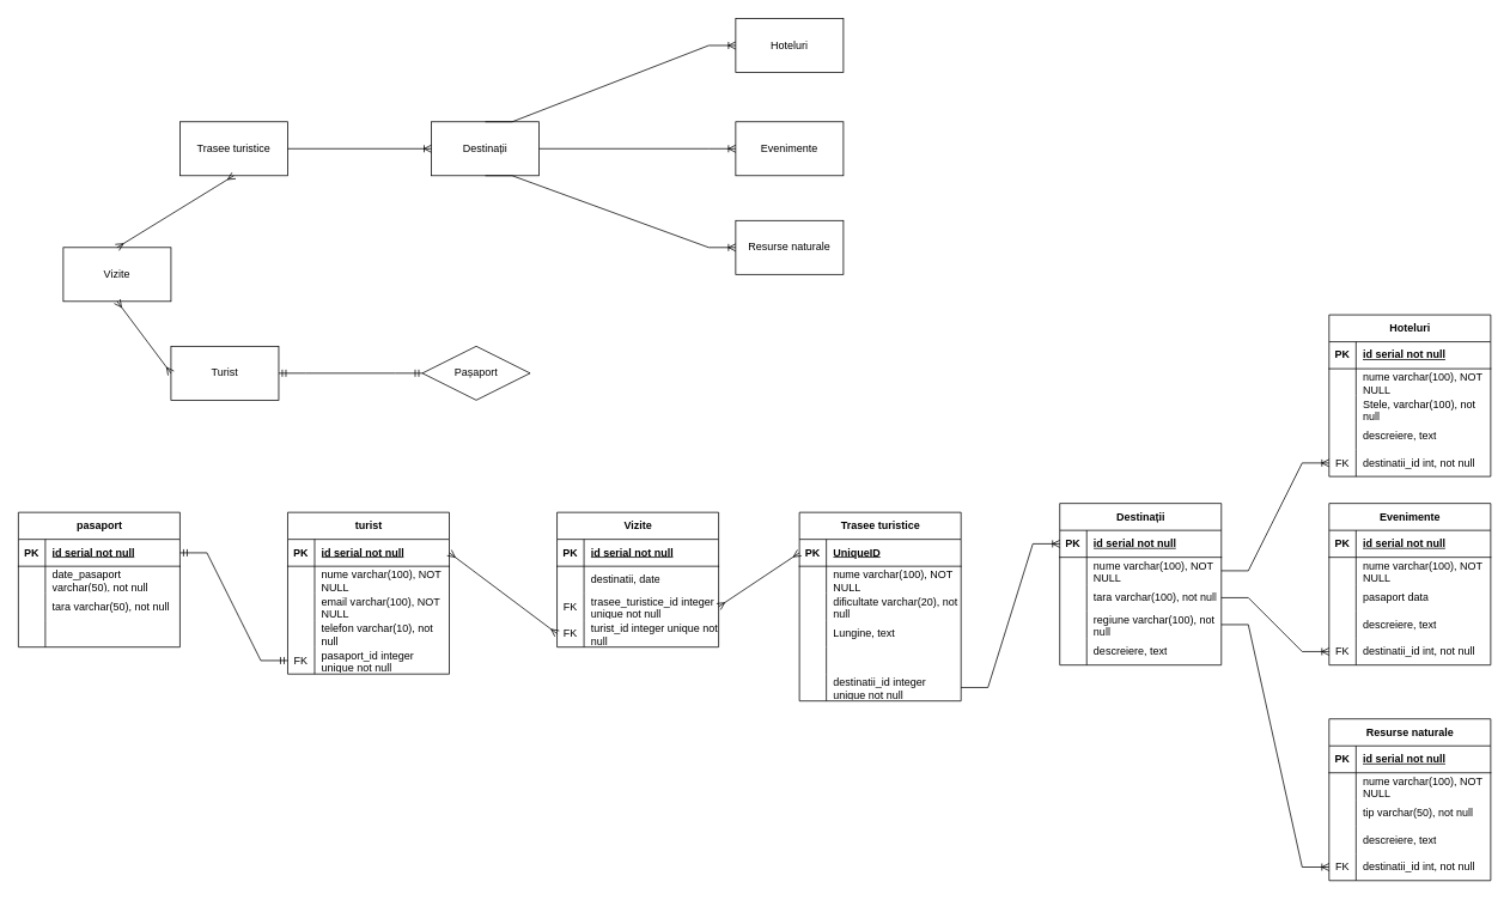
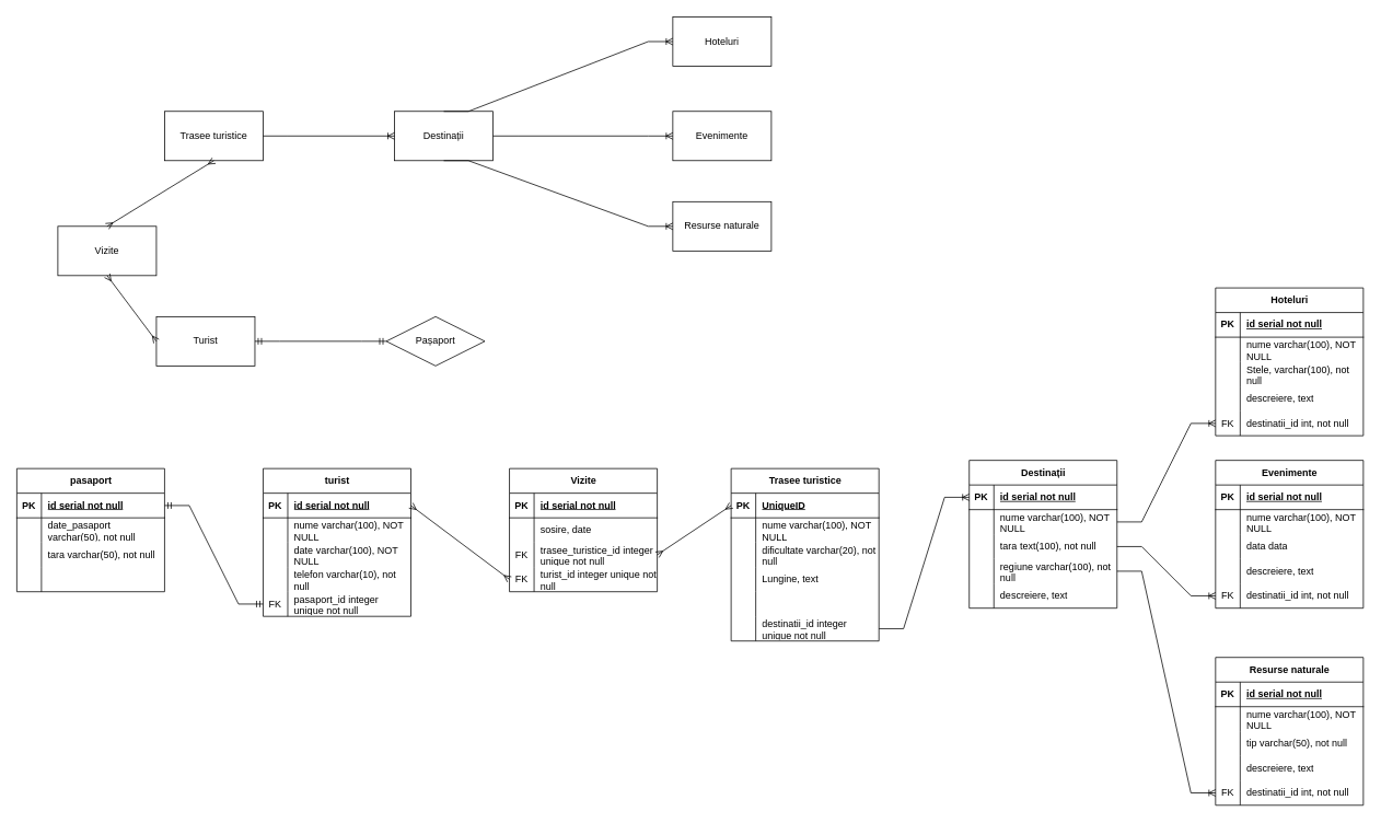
- <mxCell id="21" value="destinatii, date" style="shape=partialRectangle;connectable=0;fillColor=none;top=0;left=0;bottom=0;right=0;align=left;spacingLeft=6;overflow=hidden;whiteSpace=wrap;html=1;" parent="19" vertex="1"><mxGeometry x="30" width="150" height="30" as="geometry"><mxRectangle width="150" height="30" as="alternateBounds" /></mxGeometry></mxCell>
+ <mxCell id="21" value="sosire, date" style="shape=partialRectangle;connectable=0;fillColor=none;top=0;left=0;bottom=0;right=0;align=left;spacingLeft=6;overflow=hidden;whiteSpace=wrap;html=1;" parent="19" vertex="1"><mxGeometry x="30" width="150" height="30" as="geometry"><mxRectangle width="150" height="30" as="alternateBounds" /></mxGeometry></mxCell>
- <mxCell id="37" value="tara varchar(100), not null" style="shape=partialRectangle;connectable=0;fillColor=none;top=0;left=0;bottom=0;right=0;align=left;spacingLeft=6;overflow=hidden;whiteSpace=wrap;html=1;" parent="35" vertex="1"><mxGeometry x="30" width="150" height="30" as="geometry"><mxRectangle width="150" height="30" as="alternateBounds" /></mxGeometry></mxCell>
+ <mxCell id="37" value="tara text(100), not null" style="shape=partialRectangle;connectable=0;fillColor=none;top=0;left=0;bottom=0;right=0;align=left;spacingLeft=6;overflow=hidden;whiteSpace=wrap;html=1;" parent="35" vertex="1"><mxGeometry x="30" width="150" height="30" as="geometry"><mxRectangle width="150" height="30" as="alternateBounds" /></mxGeometry></mxCell>
- <mxCell id="53" value="pasaport data" style="shape=partialRectangle;connectable=0;fillColor=none;top=0;left=0;bottom=0;right=0;align=left;spacingLeft=6;overflow=hidden;whiteSpace=wrap;html=1;" parent="51" vertex="1"><mxGeometry x="30" width="150" height="30" as="geometry"><mxRectangle width="150" height="30" as="alternateBounds" /></mxGeometry></mxCell>
+ <mxCell id="53" value="data data" style="shape=partialRectangle;connectable=0;fillColor=none;top=0;left=0;bottom=0;right=0;align=left;spacingLeft=6;overflow=hidden;whiteSpace=wrap;html=1;" parent="51" vertex="1"><mxGeometry x="30" width="150" height="30" as="geometry"><mxRectangle width="150" height="30" as="alternateBounds" /></mxGeometry></mxCell>
- <mxCell id="104" value="email varchar(100), NOT NULL" style="shape=partialRectangle;connectable=0;fillColor=none;top=0;left=0;bottom=0;right=0;align=left;spacingLeft=6;overflow=hidden;whiteSpace=wrap;html=1;" parent="102" vertex="1"><mxGeometry x="30" width="150" height="30" as="geometry"><mxRectangle width="150" height="30" as="alternateBounds" /></mxGeometry></mxCell>
+ <mxCell id="104" value="date varchar(100), NOT NULL" style="shape=partialRectangle;connectable=0;fillColor=none;top=0;left=0;bottom=0;right=0;align=left;spacingLeft=6;overflow=hidden;whiteSpace=wrap;html=1;" parent="102" vertex="1"><mxGeometry x="30" width="150" height="30" as="geometry"><mxRectangle width="150" height="30" as="alternateBounds" /></mxGeometry></mxCell>
